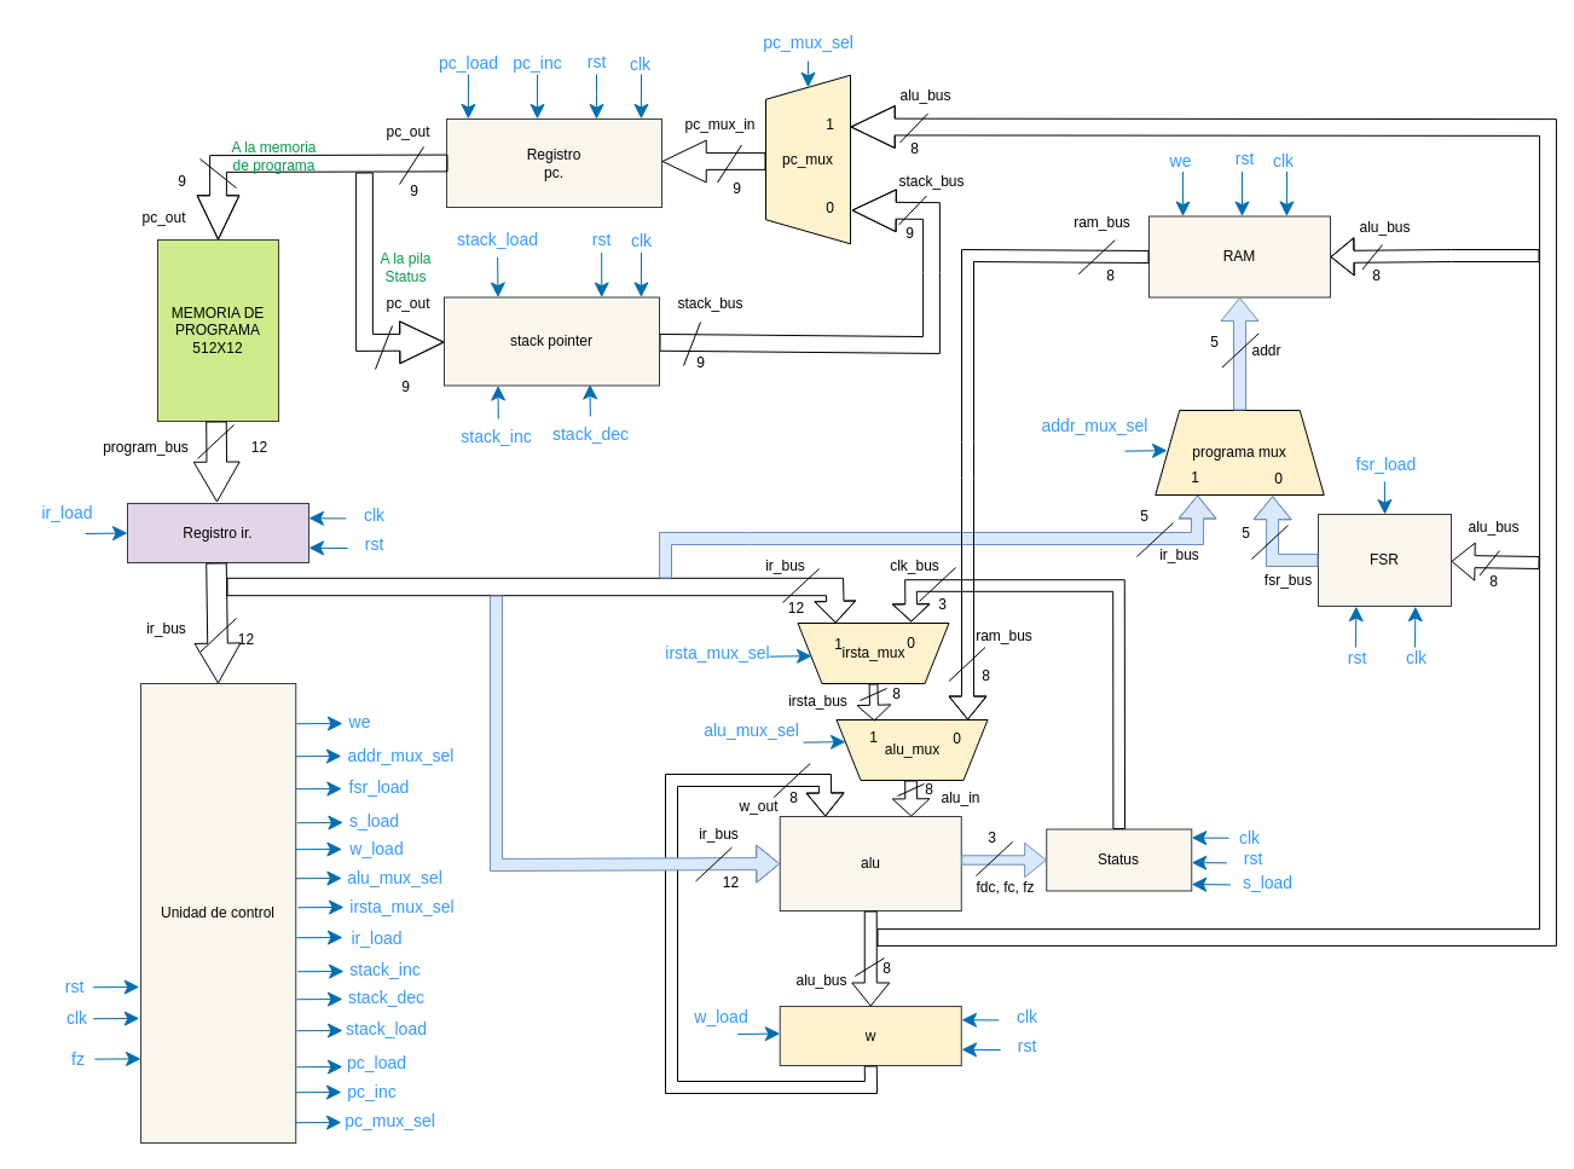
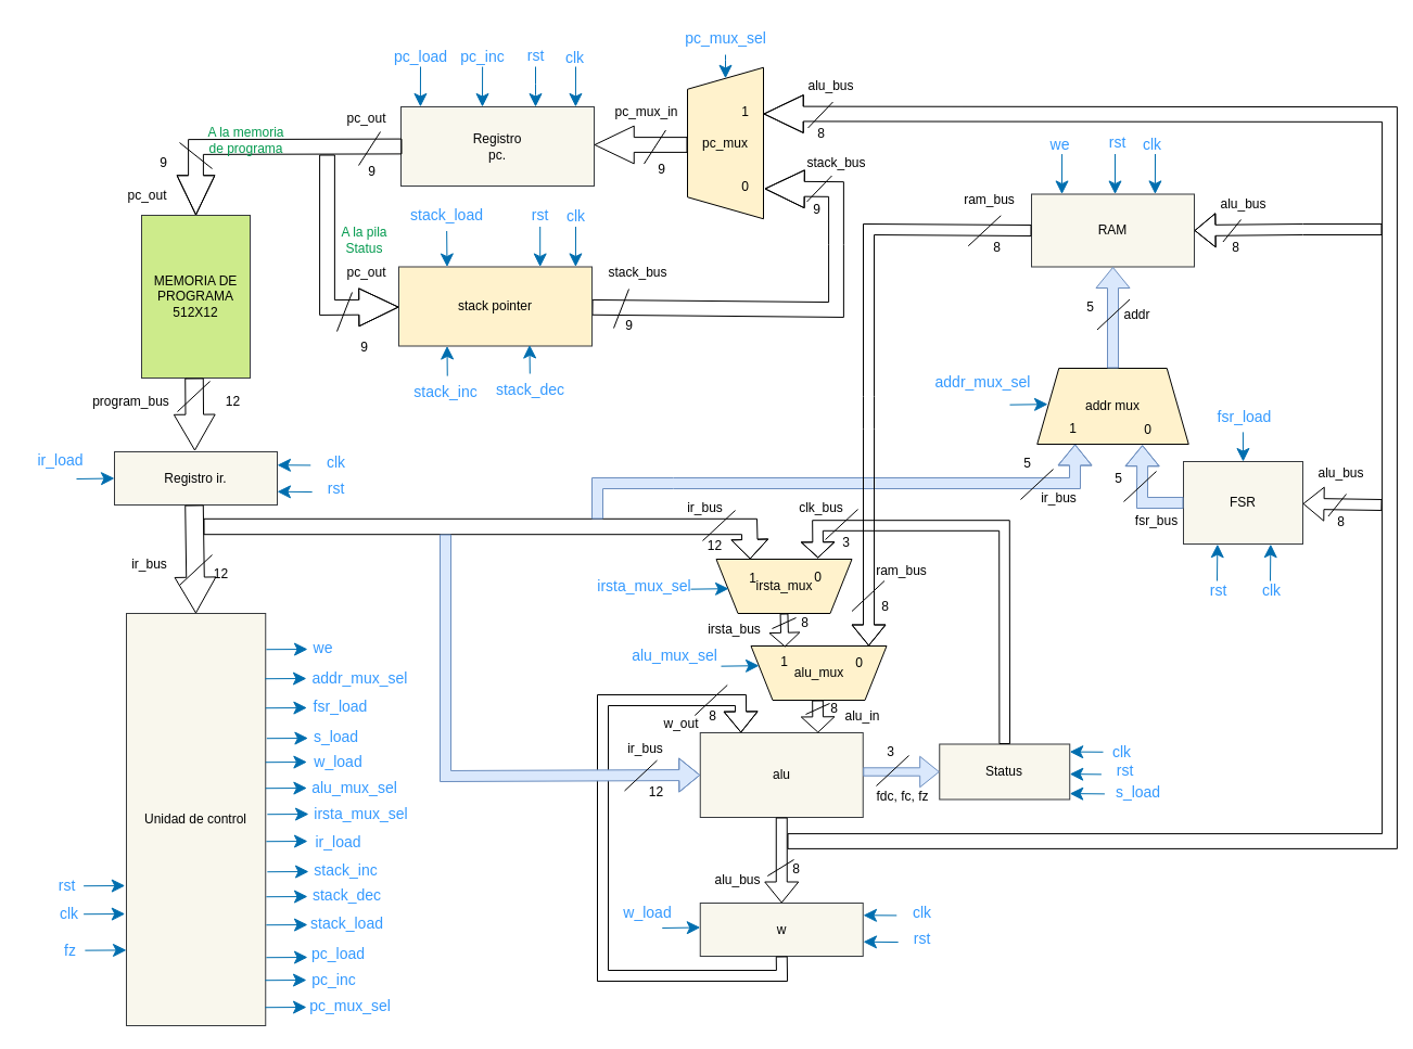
- <mxCell id="35" value="stack pointer" style="rounded=0;whiteSpace=wrap;html=1;fillColor=#f9f7ed;strokeColor=#36393d;" parent="1" vertex="1"><mxGeometry x="367" y="245.5" width="178" height="73" as="geometry" /></mxCell>
+ <mxCell id="35" value="stack pointer" style="rounded=0;whiteSpace=wrap;html=1;fillColor=#fff2cc;strokeColor=#36393d;" parent="1" vertex="1"><mxGeometry x="367" y="245.5" width="178" height="73" as="geometry" /></mxCell>
- <mxCell id="105" value="programa mux" style="shape=trapezoid;perimeter=trapezoidPerimeter;whiteSpace=wrap;html=1;fixedSize=1;direction=east;fillColor=#FFF2CC;" parent="1" vertex="1"><mxGeometry x="955.25" y="339" width="139.5" height="70" as="geometry" /></mxCell>
+ <mxCell id="105" value="addr mux" style="shape=trapezoid;perimeter=trapezoidPerimeter;whiteSpace=wrap;html=1;fixedSize=1;direction=east;fillColor=#FFF2CC;" parent="1" vertex="1"><mxGeometry x="955.25" y="339" width="139.5" height="70" as="geometry" /></mxCell>
- <mxCell id="60" value="Registro ir." style="rounded=0;whiteSpace=wrap;html=1;fillColor=#e1d5e7;strokeColor=#36393d;" parent="1" vertex="1"><mxGeometry x="105" y="416" width="150" height="49" as="geometry" /></mxCell>
+ <mxCell id="60" value="Registro ir." style="rounded=0;whiteSpace=wrap;html=1;fillColor=#f9f7ed;strokeColor=#36393d;" parent="1" vertex="1"><mxGeometry x="105" y="416" width="150" height="49" as="geometry" /></mxCell>
- <mxCell id="94" value="w" style="rounded=0;whiteSpace=wrap;html=1;fillColor=#fff2cc;strokeColor=#36393d;" parent="1" vertex="1"><mxGeometry x="644.75" y="832" width="150" height="49" as="geometry" /></mxCell>
+ <mxCell id="94" value="w" style="rounded=0;whiteSpace=wrap;html=1;fillColor=#f9f7ed;strokeColor=#36393d;" parent="1" vertex="1"><mxGeometry x="644.75" y="832" width="150" height="49" as="geometry" /></mxCell>
